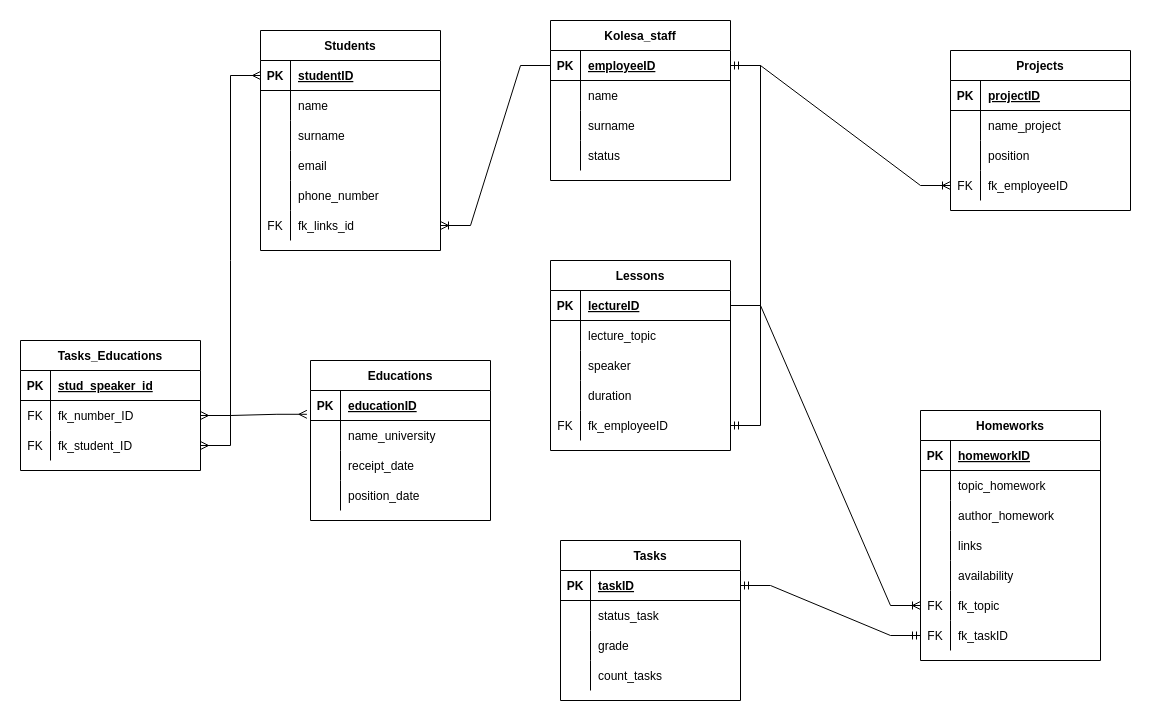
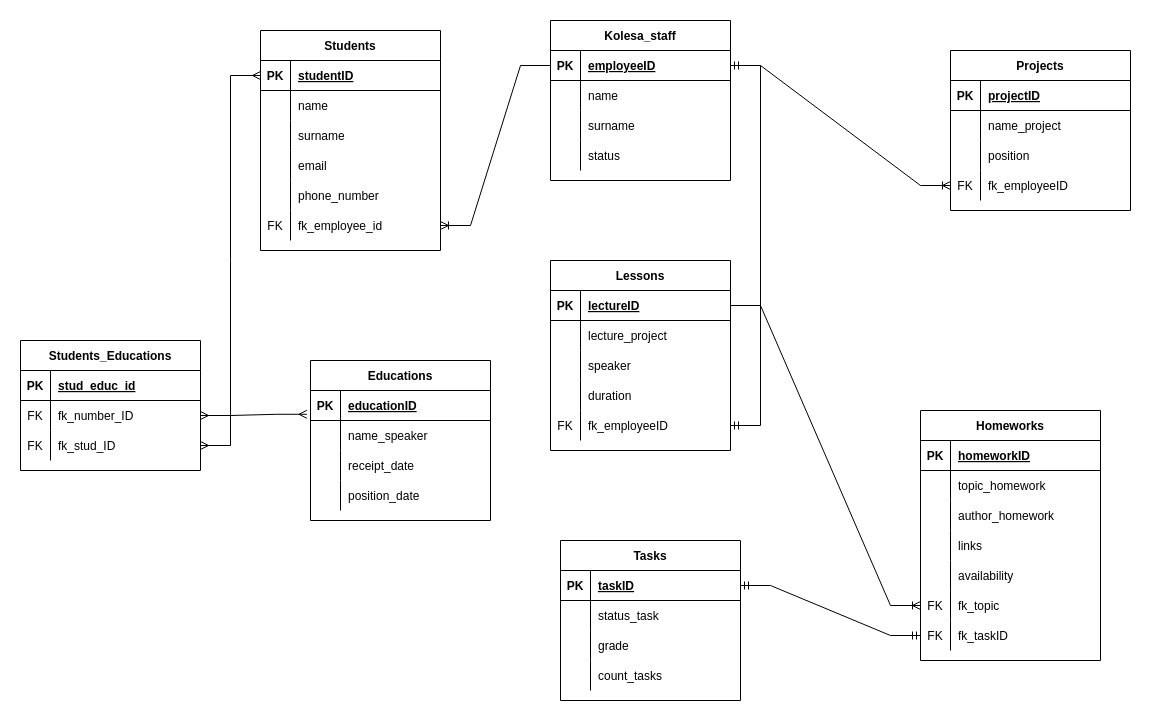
- <mxCell id="20" value="fk_links_id" style="shape=partialRectangle;connectable=0;fillColor=none;top=0;left=0;bottom=0;right=0;align=left;spacingLeft=6;fontStyle=0;overflow=hidden;" vertex="1" parent="18"><mxGeometry x="30" width="150" height="30" as="geometry"><mxRectangle width="150" height="30" as="alternateBounds" /></mxGeometry></mxCell>
+ <mxCell id="20" value="fk_employee_id" style="shape=partialRectangle;connectable=0;fillColor=none;top=0;left=0;bottom=0;right=0;align=left;spacingLeft=6;fontStyle=0;overflow=hidden;" vertex="1" parent="18"><mxGeometry x="30" width="150" height="30" as="geometry"><mxRectangle width="150" height="30" as="alternateBounds" /></mxGeometry></mxCell>
- <mxCell id="53" value="lecture_topic" style="shape=partialRectangle;connectable=0;fillColor=none;top=0;left=0;bottom=0;right=0;align=left;spacingLeft=6;overflow=hidden;" parent="51" vertex="1"><mxGeometry x="30" width="150" height="30" as="geometry"><mxRectangle width="150" height="30" as="alternateBounds" /></mxGeometry></mxCell>
+ <mxCell id="53" value="lecture_project" style="shape=partialRectangle;connectable=0;fillColor=none;top=0;left=0;bottom=0;right=0;align=left;spacingLeft=6;overflow=hidden;" parent="51" vertex="1"><mxGeometry x="30" width="150" height="30" as="geometry"><mxRectangle width="150" height="30" as="alternateBounds" /></mxGeometry></mxCell>
- <mxCell id="115" value="Tasks_Educations" style="shape=table;startSize=30;container=1;collapsible=1;childLayout=tableLayout;fixedRows=1;rowLines=0;fontStyle=1;align=center;resizeLast=1;" vertex="1" parent="1"><mxGeometry x="20" y="340" width="180" height="130" as="geometry" /></mxCell>
+ <mxCell id="115" value="Students_Educations" style="shape=table;startSize=30;container=1;collapsible=1;childLayout=tableLayout;fixedRows=1;rowLines=0;fontStyle=1;align=center;resizeLast=1;" vertex="1" parent="1"><mxGeometry x="20" y="340" width="180" height="130" as="geometry" /></mxCell>
- <mxCell id="118" value="stud_speaker_id" style="shape=partialRectangle;connectable=0;fillColor=none;top=0;left=0;bottom=0;right=0;align=left;spacingLeft=6;fontStyle=5;overflow=hidden;" vertex="1" parent="116"><mxGeometry x="30" width="150" height="30" as="geometry"><mxRectangle width="150" height="30" as="alternateBounds" /></mxGeometry></mxCell>
+ <mxCell id="118" value="stud_educ_id" style="shape=partialRectangle;connectable=0;fillColor=none;top=0;left=0;bottom=0;right=0;align=left;spacingLeft=6;fontStyle=5;overflow=hidden;" vertex="1" parent="116"><mxGeometry x="30" width="150" height="30" as="geometry"><mxRectangle width="150" height="30" as="alternateBounds" /></mxGeometry></mxCell>
- <mxCell id="27" value="name_university" style="shape=partialRectangle;connectable=0;fillColor=none;top=0;left=0;bottom=0;right=0;align=left;spacingLeft=6;overflow=hidden;" parent="25" vertex="1"><mxGeometry x="30" width="150" height="30" as="geometry"><mxRectangle width="150" height="30" as="alternateBounds" /></mxGeometry></mxCell>
+ <mxCell id="27" value="name_speaker" style="shape=partialRectangle;connectable=0;fillColor=none;top=0;left=0;bottom=0;right=0;align=left;spacingLeft=6;overflow=hidden;" parent="25" vertex="1"><mxGeometry x="30" width="150" height="30" as="geometry"><mxRectangle width="150" height="30" as="alternateBounds" /></mxGeometry></mxCell>
- <mxCell id="124" value="fk_student_ID" style="shape=partialRectangle;connectable=0;fillColor=none;top=0;left=0;bottom=0;right=0;align=left;spacingLeft=6;fontStyle=0;overflow=hidden;" vertex="1" parent="122"><mxGeometry x="30" width="150" height="30" as="geometry"><mxRectangle width="150" height="30" as="alternateBounds" /></mxGeometry></mxCell>
+ <mxCell id="124" value="fk_stud_ID" style="shape=partialRectangle;connectable=0;fillColor=none;top=0;left=0;bottom=0;right=0;align=left;spacingLeft=6;fontStyle=0;overflow=hidden;" vertex="1" parent="122"><mxGeometry x="30" width="150" height="30" as="geometry"><mxRectangle width="150" height="30" as="alternateBounds" /></mxGeometry></mxCell>
